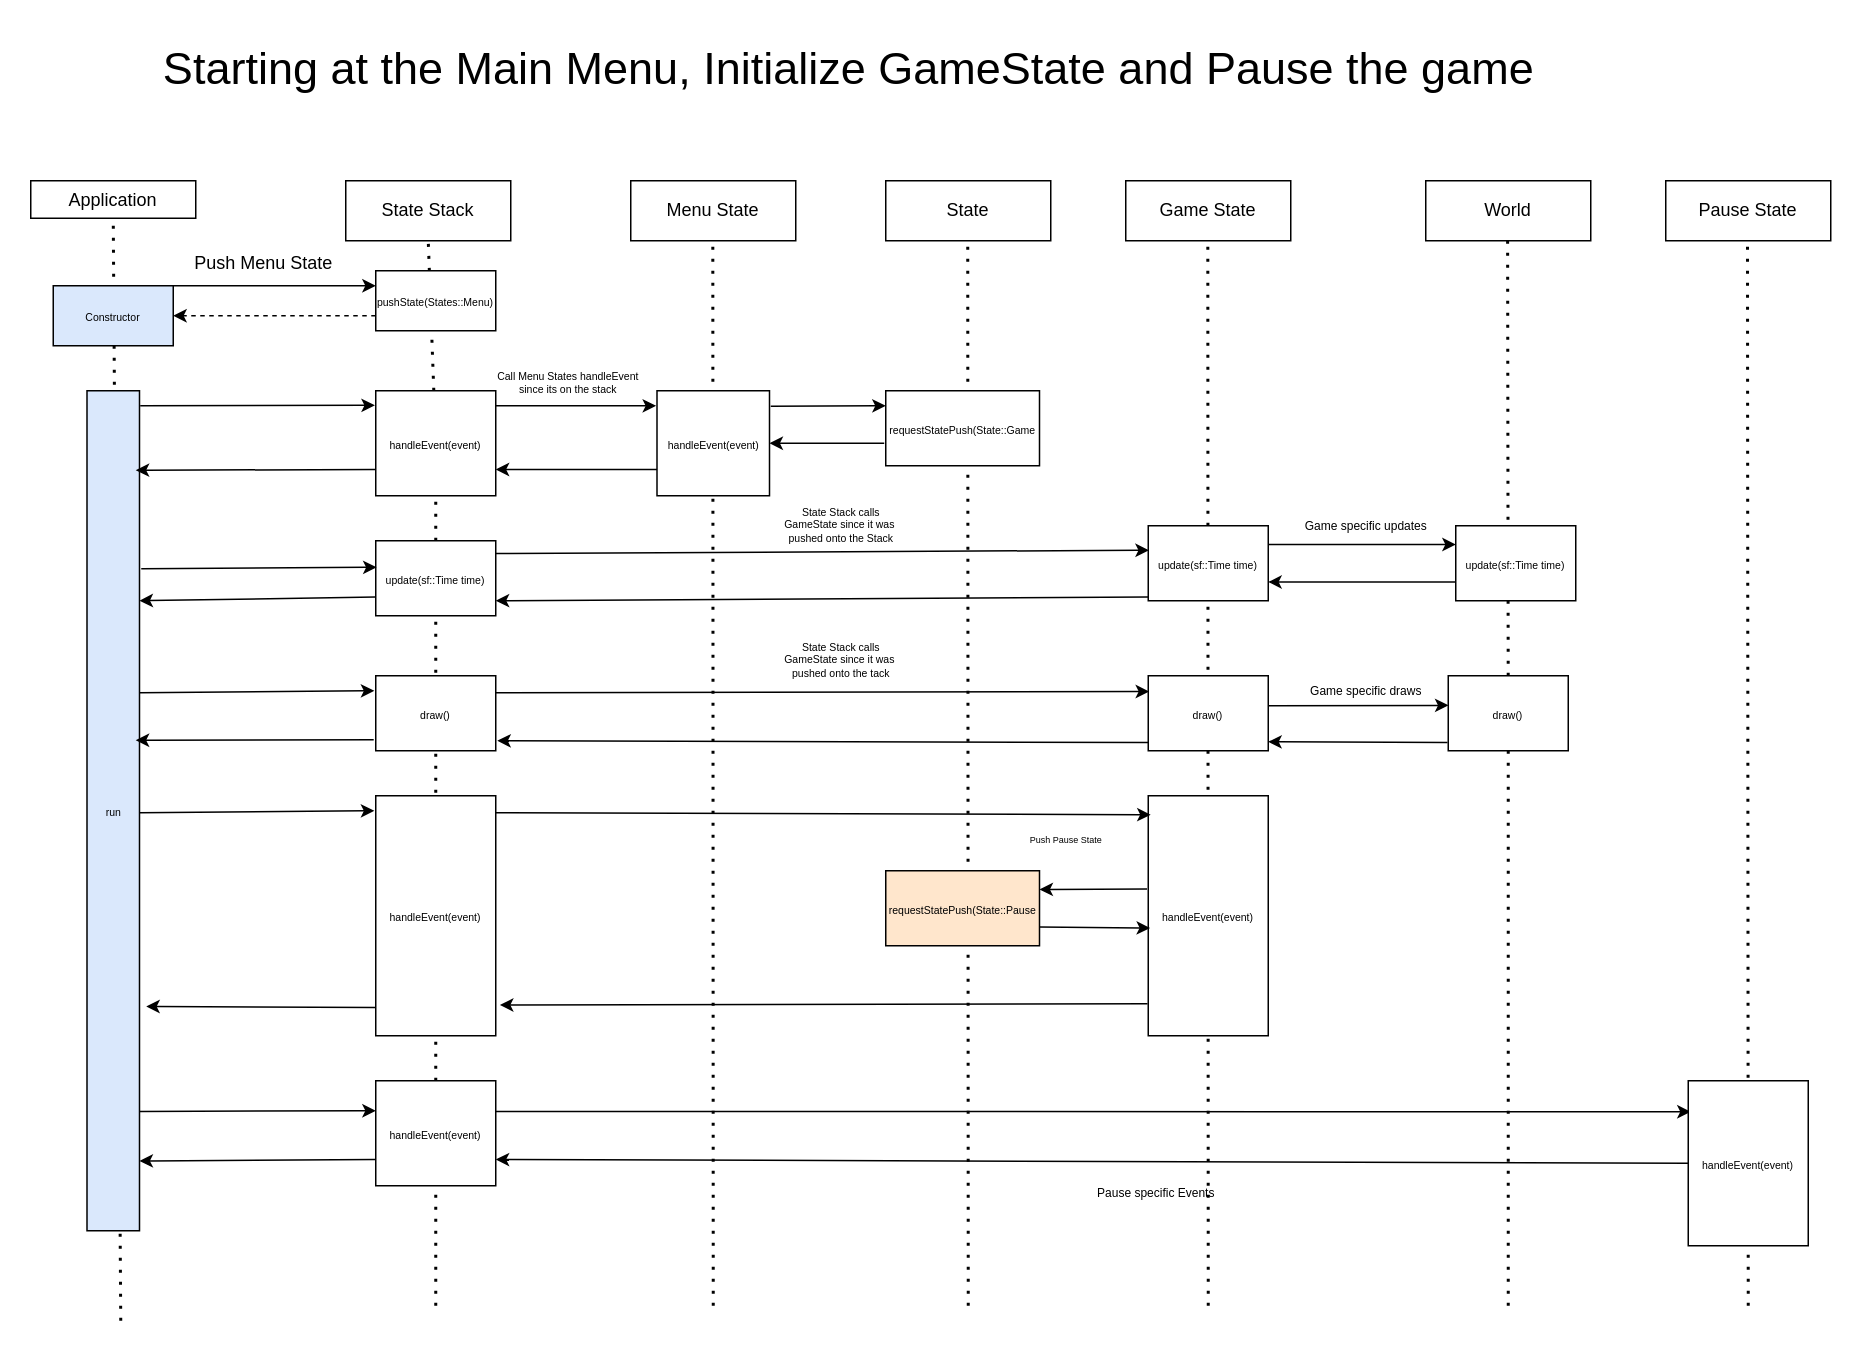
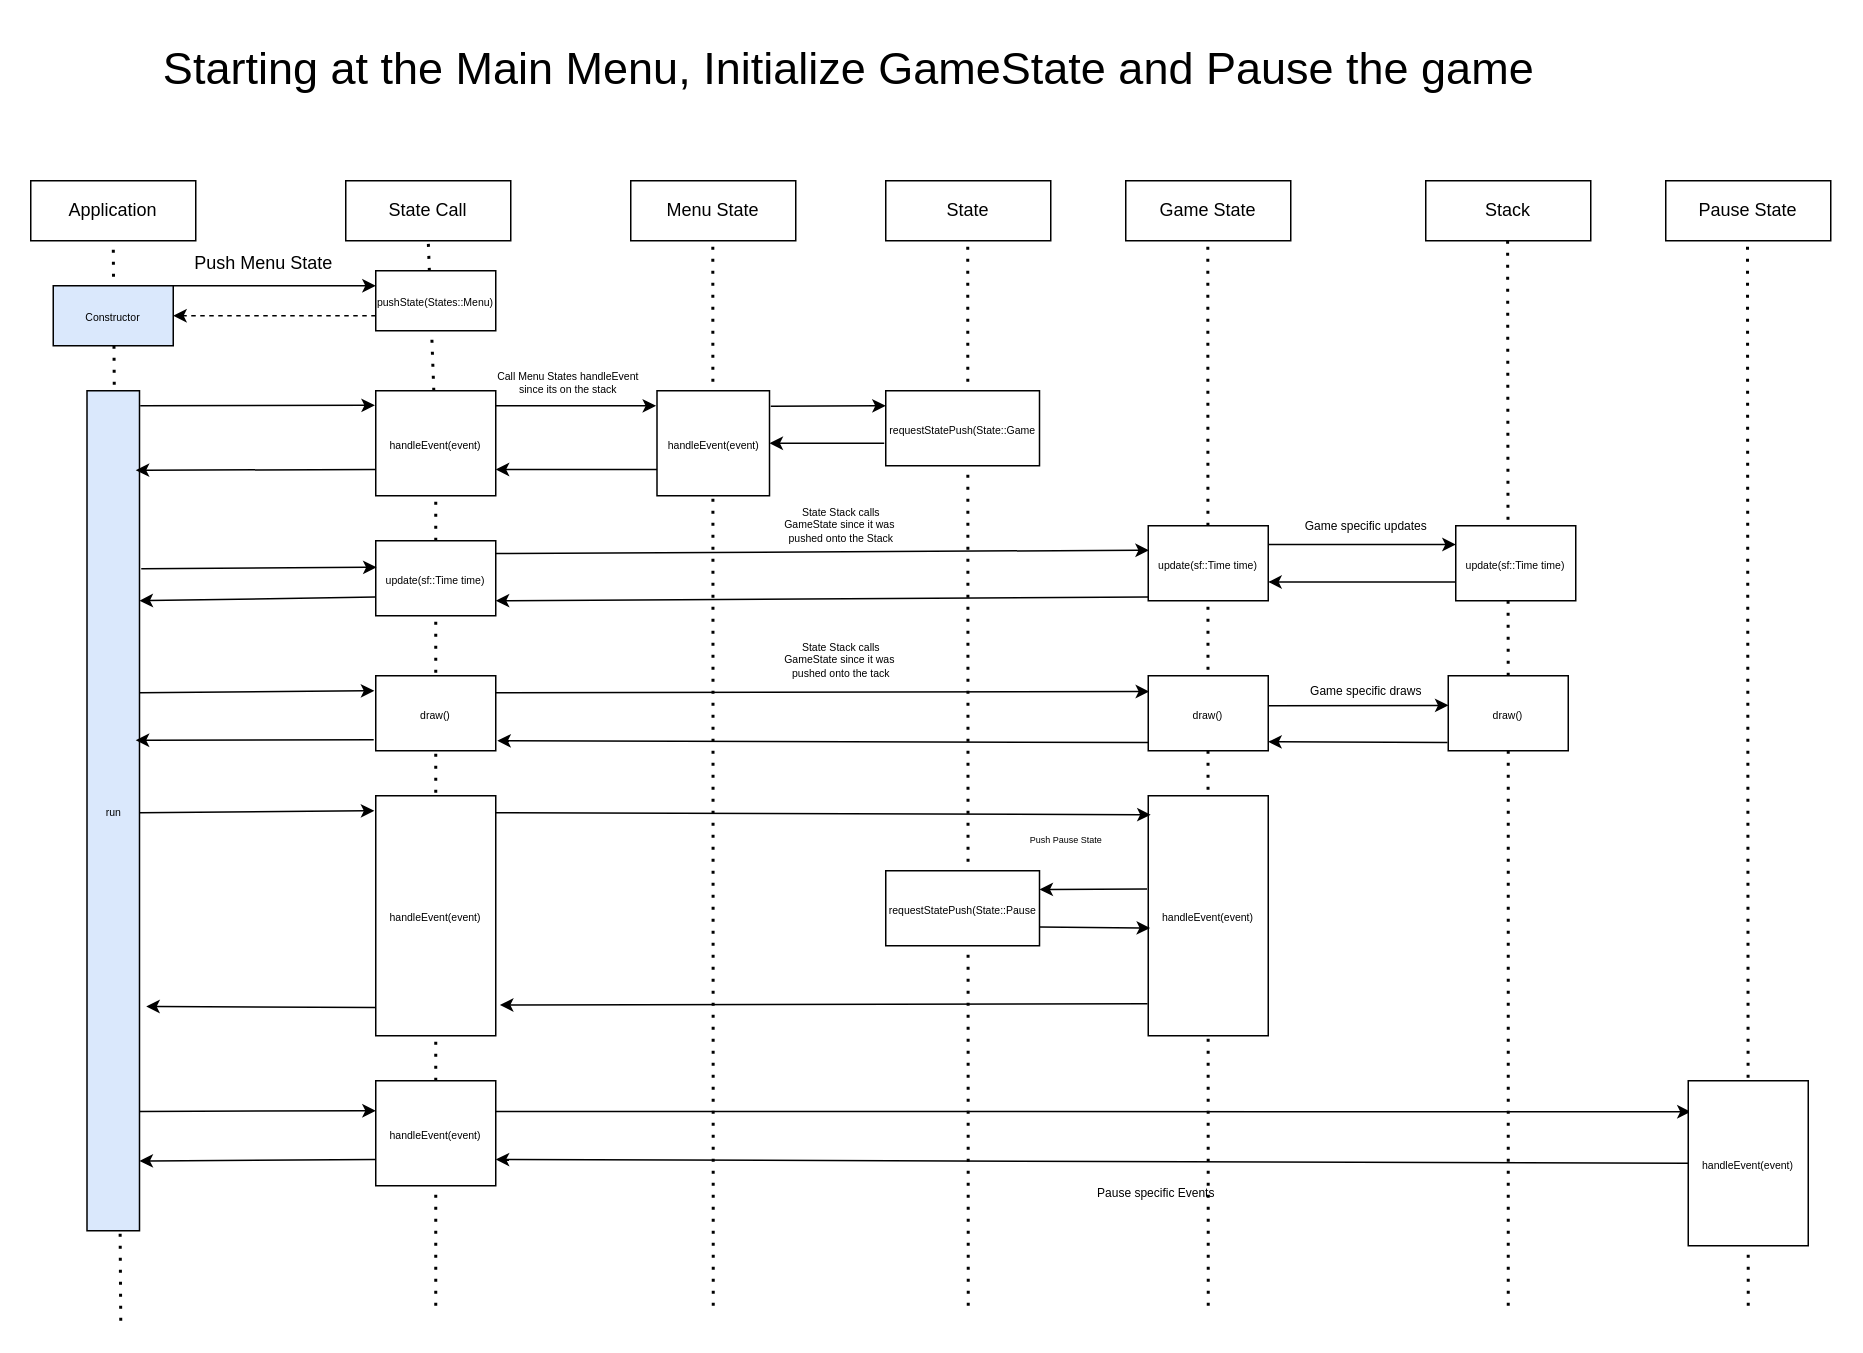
- <mxCell id="2" value="Application" style="rounded=0;whiteSpace=wrap;html=1;" parent="1" vertex="1"><mxGeometry x="20" y="120" width="110" height="25" as="geometry" /></mxCell>
+ <mxCell id="2" value="Application" style="rounded=0;whiteSpace=wrap;html=1;" parent="1" vertex="1"><mxGeometry x="20" y="120" width="110" height="40" as="geometry" /></mxCell>
- <mxCell id="4" value="State Stack" style="rounded=0;whiteSpace=wrap;html=1;" parent="1" vertex="1"><mxGeometry x="230" y="120" width="110" height="40" as="geometry" /></mxCell>
+ <mxCell id="4" value="State Call" style="rounded=0;whiteSpace=wrap;html=1;" parent="1" vertex="1"><mxGeometry x="230" y="120" width="110" height="40" as="geometry" /></mxCell>
- <mxCell id="33" value="World" style="rounded=0;whiteSpace=wrap;html=1;" parent="1" vertex="1"><mxGeometry x="950" y="120" width="110" height="40" as="geometry" /></mxCell>
+ <mxCell id="33" value="Stack" style="rounded=0;whiteSpace=wrap;html=1;" parent="1" vertex="1"><mxGeometry x="950" y="120" width="110" height="40" as="geometry" /></mxCell>
- <mxCell id="59" value="&lt;font style=&quot;font-size: 7px;&quot;&gt;requestStatePush(State::Pause&lt;/font&gt;" style="rounded=0;whiteSpace=wrap;html=1;fillColor=#ffe6cc;" vertex="1" parent="1"><mxGeometry x="590" y="580" width="102.5" height="50" as="geometry" /></mxCell>
+ <mxCell id="59" value="&lt;font style=&quot;font-size: 7px;&quot;&gt;requestStatePush(State::Pause&lt;/font&gt;" style="rounded=0;whiteSpace=wrap;html=1;" vertex="1" parent="1"><mxGeometry x="590" y="580" width="102.5" height="50" as="geometry" /></mxCell>
